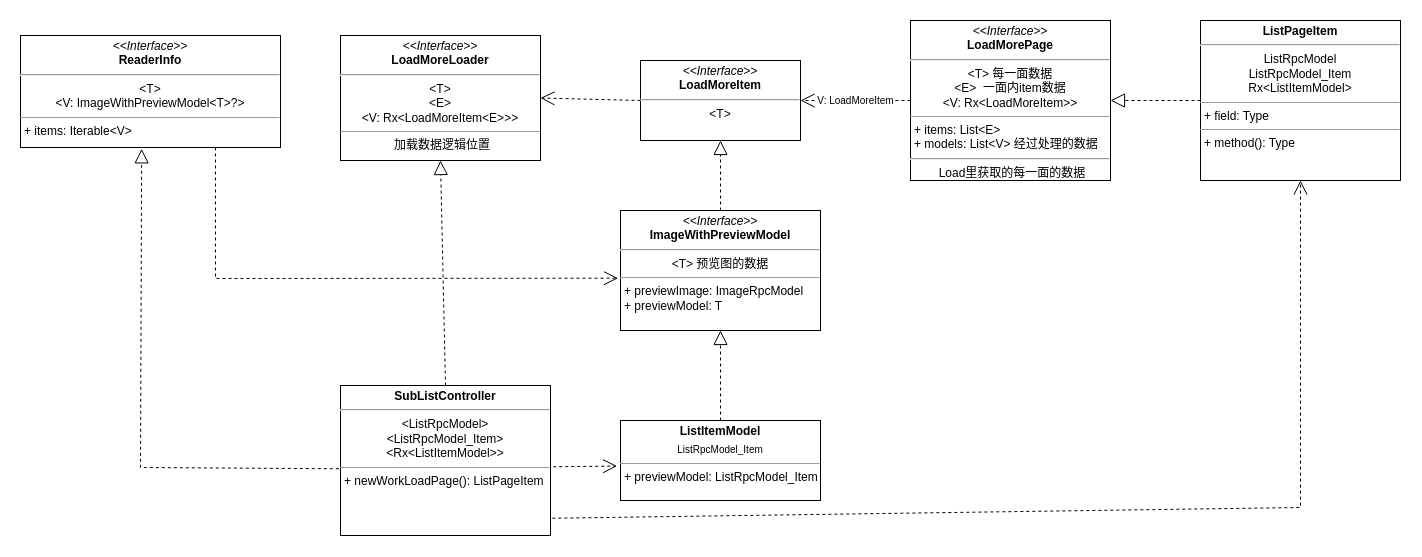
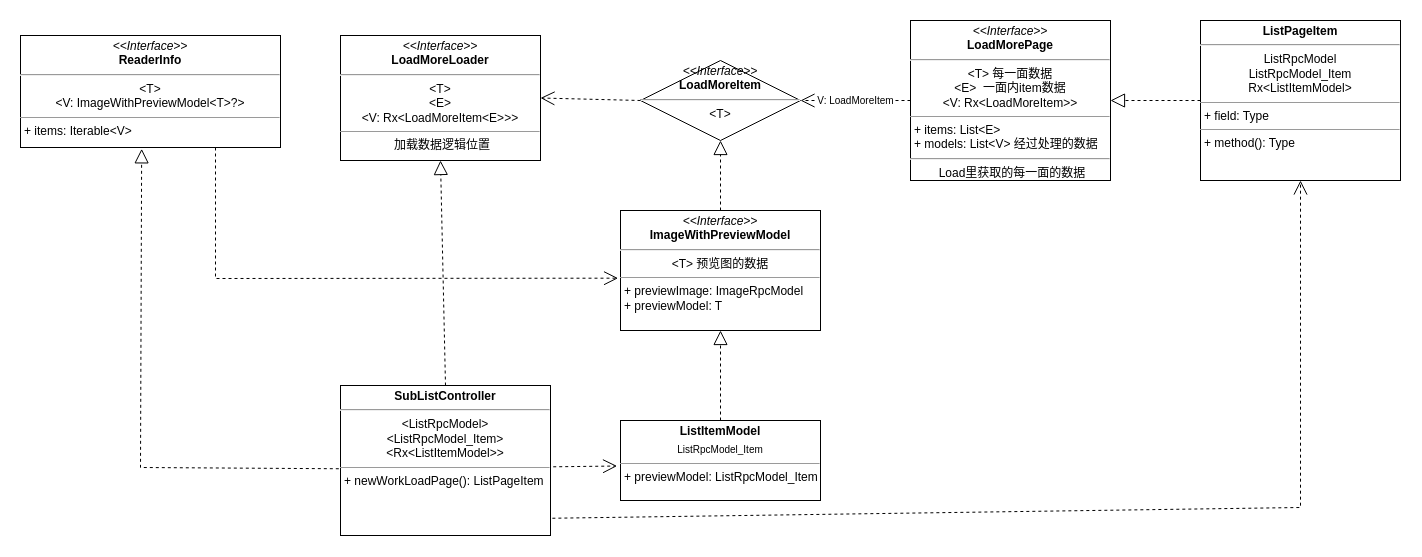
- <mxCell id="10" value="&lt;p style=&quot;margin:0px;margin-top:4px;text-align:center;&quot;&gt;&lt;i&gt;&amp;lt;&amp;lt;Interface&amp;gt;&amp;gt;&lt;/i&gt;&lt;br&gt;&lt;b&gt;LoadMoreItem&lt;/b&gt;&lt;br&gt;&lt;/p&gt;&lt;hr style=&quot;text-align: center;&quot;&gt;&lt;div style=&quot;text-align: center;&quot;&gt;&amp;lt;T&amp;gt;&lt;/div&gt;&lt;div style=&quot;text-align: center;&quot;&gt;&lt;br&gt;&lt;/div&gt;" style="verticalAlign=top;align=left;overflow=fill;fontSize=12;fontFamily=Helvetica;html=1;" parent="1" vertex="1"><mxGeometry x="640" y="60" width="160" height="80" as="geometry" /></mxCell>
+ <mxCell id="10" value="&lt;p style=&quot;margin:0px;margin-top:4px;text-align:center;&quot;&gt;&lt;i&gt;&amp;lt;&amp;lt;Interface&amp;gt;&amp;gt;&lt;/i&gt;&lt;br&gt;&lt;b&gt;LoadMoreItem&lt;/b&gt;&lt;br&gt;&lt;/p&gt;&lt;hr style=&quot;text-align: center;&quot;&gt;&lt;div style=&quot;text-align: center;&quot;&gt;&amp;lt;T&amp;gt;&lt;/div&gt;&lt;div style=&quot;text-align: center;&quot;&gt;&lt;br&gt;&lt;/div&gt;" style="rhombus;verticalAlign=top;align=left;overflow=fill;fontSize=12;fontFamily=Helvetica;html=1;" parent="1" vertex="1"><mxGeometry x="640" y="60" width="160" height="80" as="geometry" /></mxCell>
